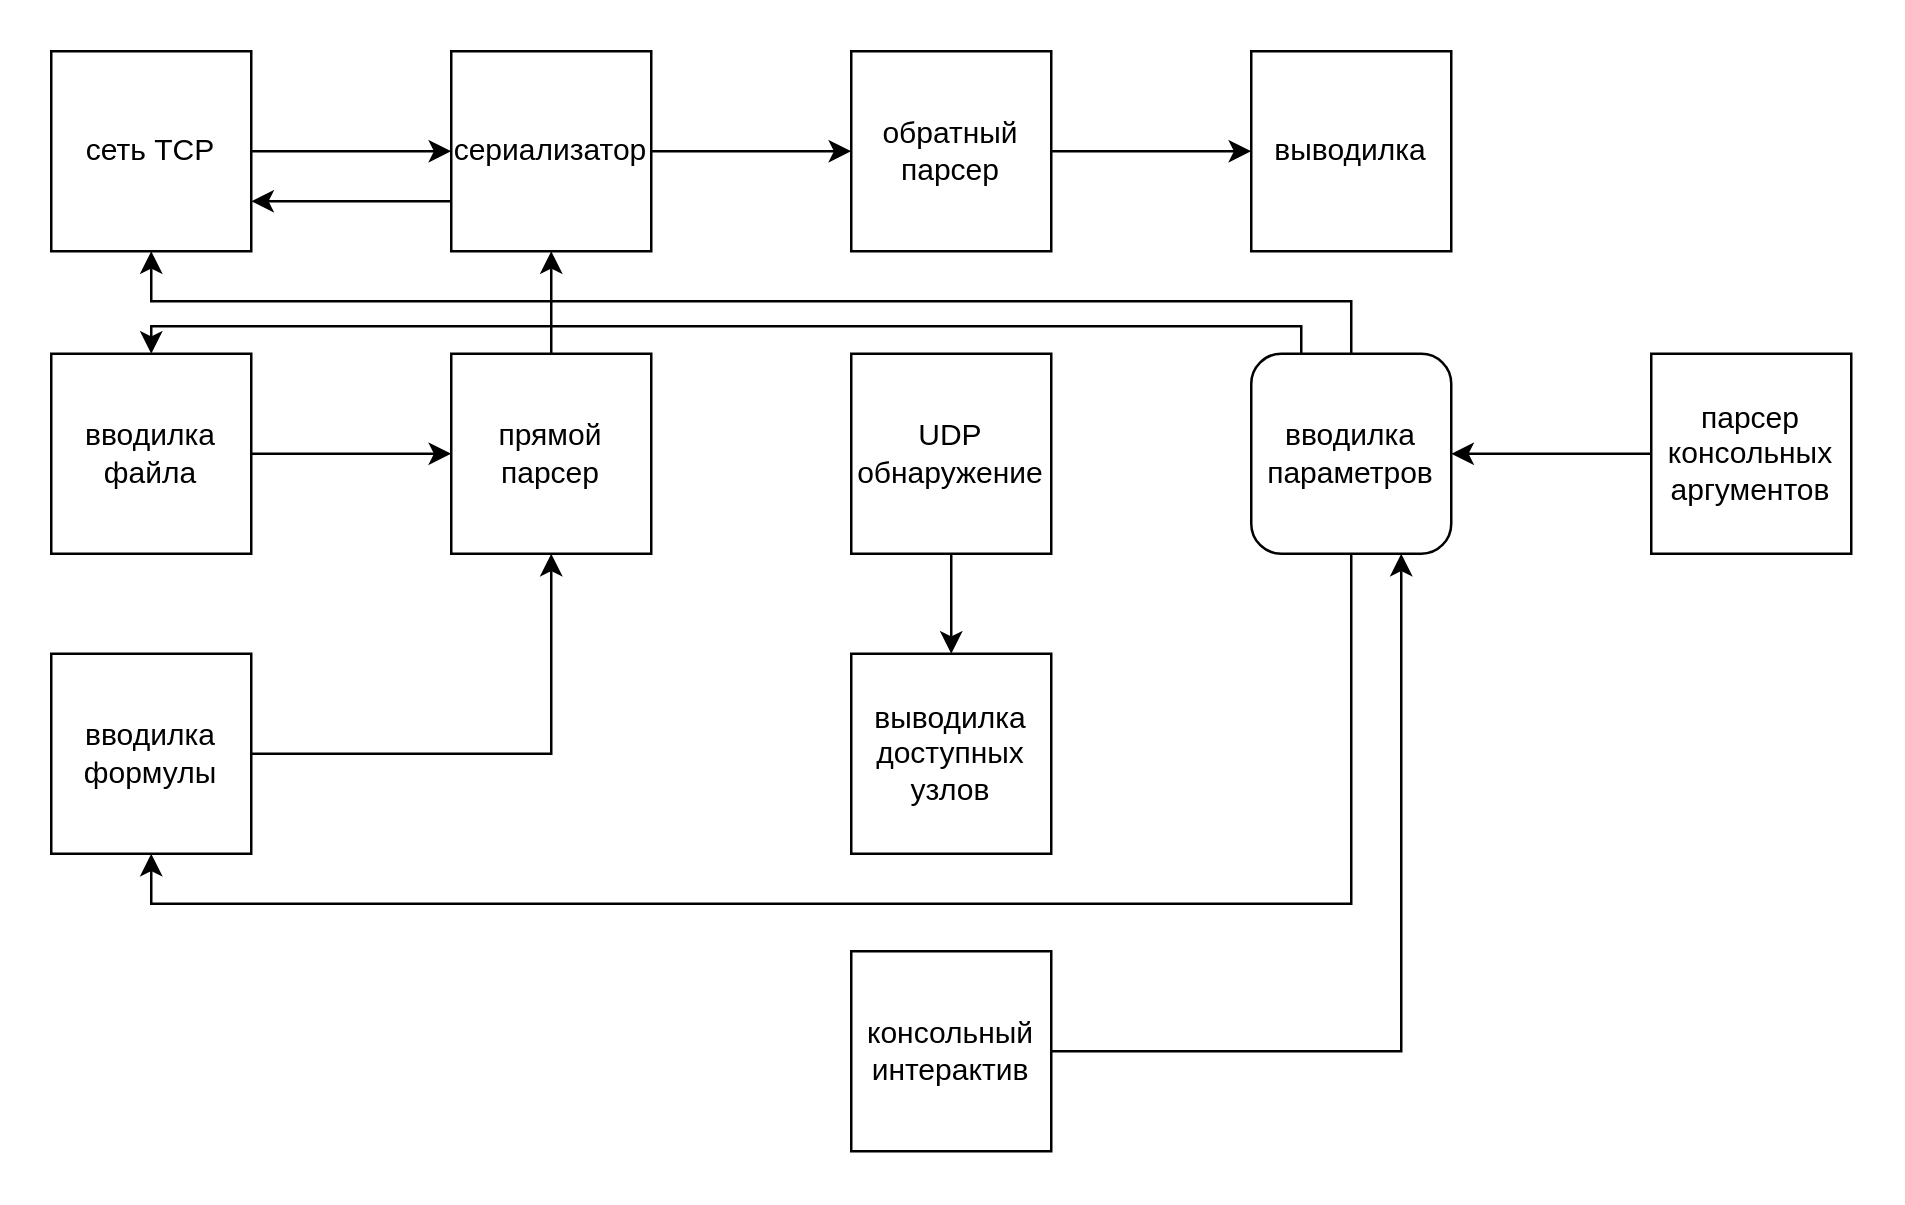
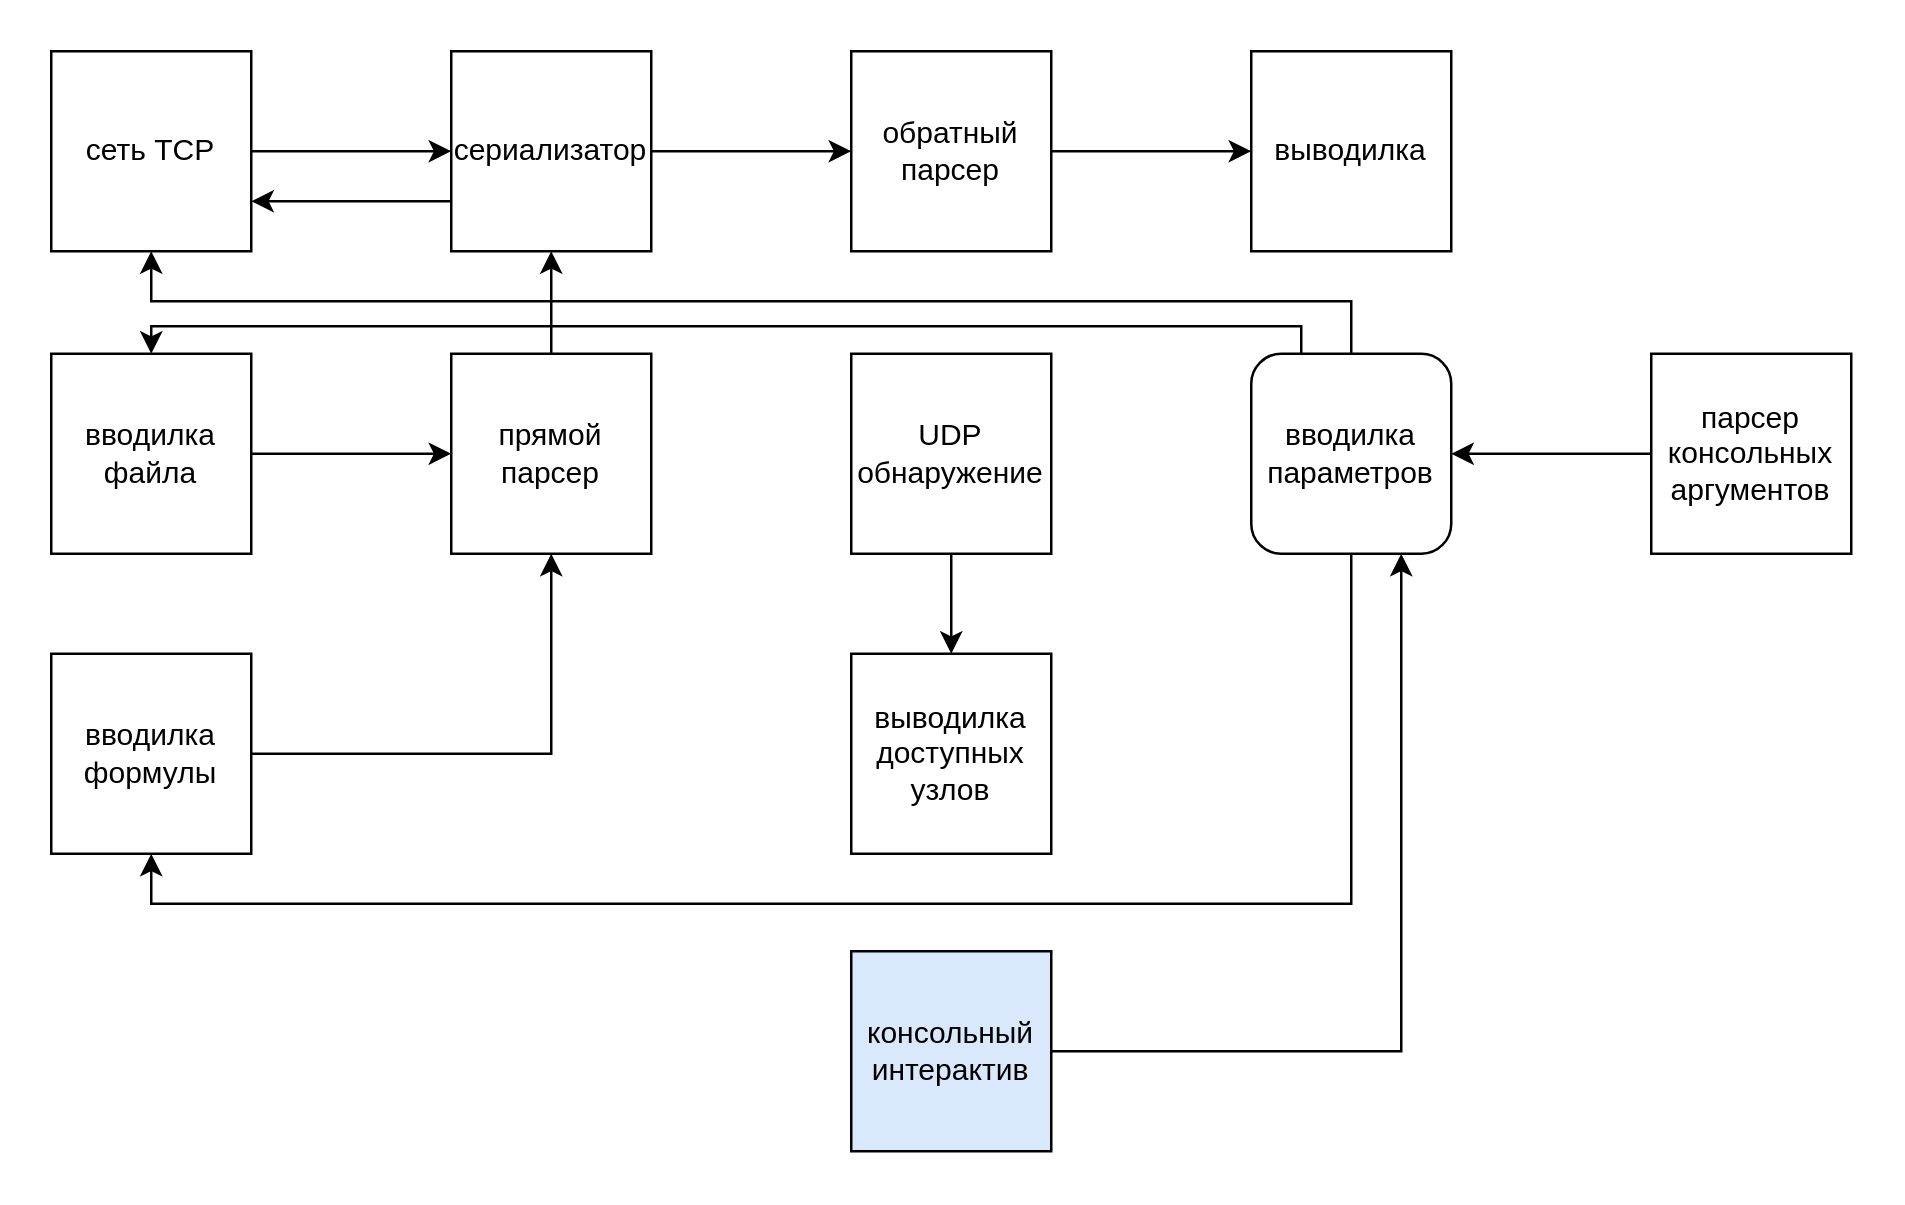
- <mxCell id="24" value="консольный интерактив" style="whiteSpace=wrap;html=1;aspect=fixed;" vertex="1" parent="1"><mxGeometry x="340" y="380" width="80" height="80" as="geometry" /></mxCell>
+ <mxCell id="24" value="консольный интерактив" style="whiteSpace=wrap;html=1;aspect=fixed;fillColor=#dae8fc;" vertex="1" parent="1"><mxGeometry x="340" y="380" width="80" height="80" as="geometry" /></mxCell>
